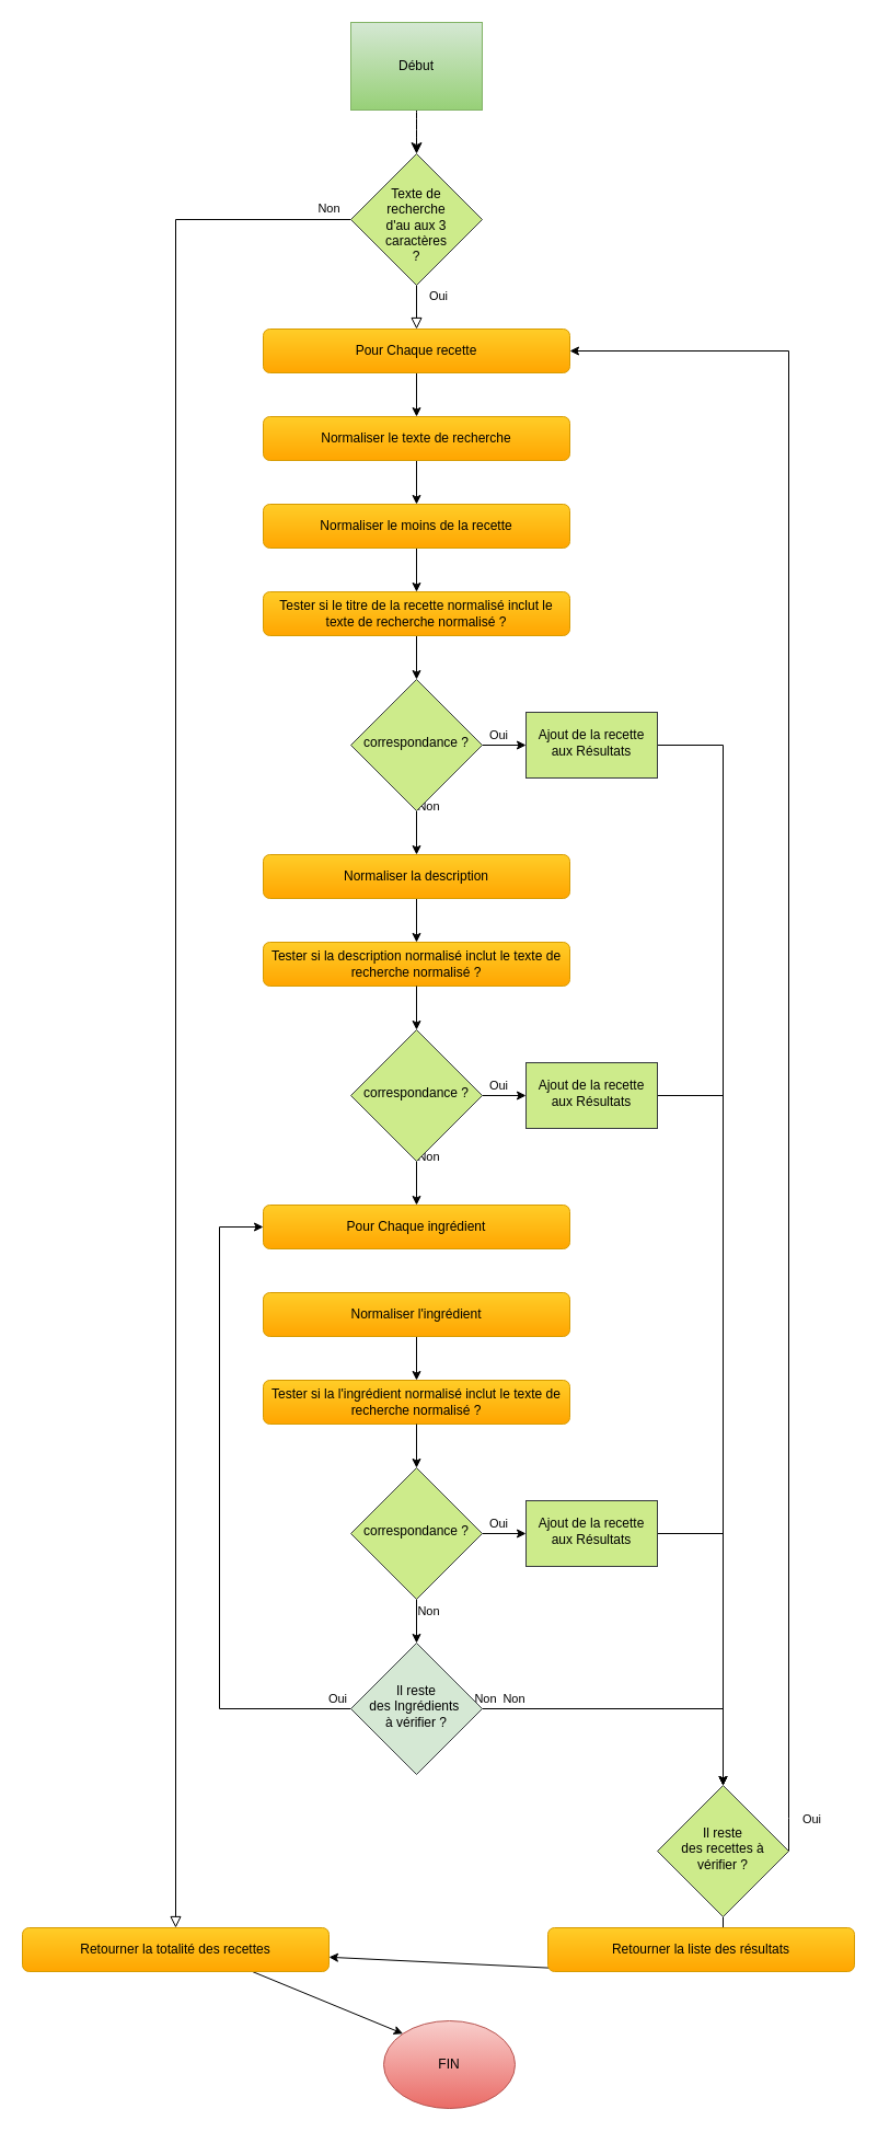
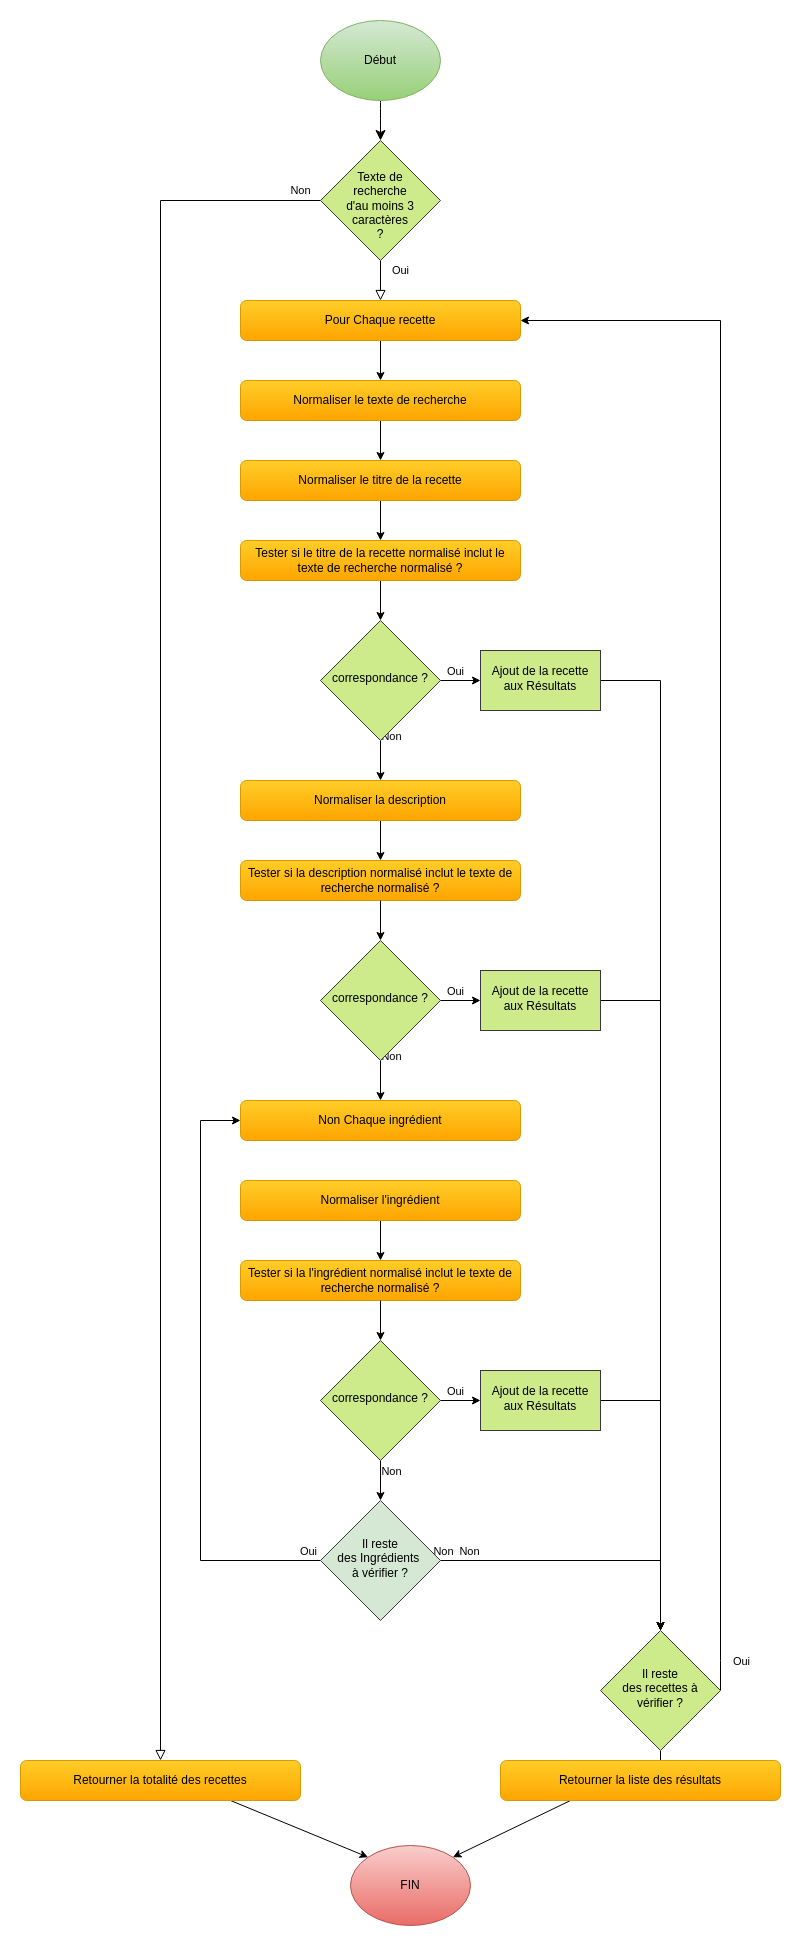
- <mxCell id="9" value="Début" style="whiteSpace=wrap;html=1;fillColor=#d5e8d4;strokeColor=#82b366;gradientColor=#97d077;rounded=0;" parent="1" vertex="1"><mxGeometry x="320" y="20" width="120" height="80" as="geometry" /></mxCell>
+ <mxCell id="9" value="Début" style="ellipse;whiteSpace=wrap;html=1;fillColor=#d5e8d4;strokeColor=#82b366;gradientColor=#97d077;" parent="1" vertex="1"><mxGeometry x="320" y="20" width="120" height="80" as="geometry" /></mxCell>
- <mxCell id="4" value="&lt;div&gt;&lt;br&gt;&lt;/div&gt;&lt;div&gt;Texte de&lt;/div&gt;recherche&lt;br&gt;d'au aux 3 &lt;br&gt;caractères &lt;br&gt;?" style="rhombus;whiteSpace=wrap;html=1;shadow=0;fontFamily=Helvetica;fontSize=12;align=center;strokeWidth=1;spacing=6;spacingTop=-4;fillColor=#cdeb8b;strokeColor=#36393d;" parent="1" vertex="1"><mxGeometry x="320" y="140" width="120" height="120" as="geometry" /></mxCell>
+ <mxCell id="4" value="&lt;div&gt;&lt;br&gt;&lt;/div&gt;&lt;div&gt;Texte de&lt;/div&gt;recherche&lt;br&gt;d'au moins 3 &lt;br&gt;caractères &lt;br&gt;?" style="rhombus;whiteSpace=wrap;html=1;shadow=0;fontFamily=Helvetica;fontSize=12;align=center;strokeWidth=1;spacing=6;spacingTop=-4;fillColor=#cdeb8b;strokeColor=#36393d;" parent="1" vertex="1"><mxGeometry x="320" y="140" width="120" height="120" as="geometry" /></mxCell>
- <mxCell id="13" value="Normaliser le moins de la recette" style="rounded=1;whiteSpace=wrap;html=1;fontSize=12;glass=0;strokeWidth=1;shadow=0;fillColor=#ffcd28;gradientColor=#ffa500;strokeColor=#d79b00;" vertex="1" parent="1"><mxGeometry x="240" y="460" width="280" height="40" as="geometry" /></mxCell>
+ <mxCell id="13" value="Normaliser le titre de la recette" style="rounded=1;whiteSpace=wrap;html=1;fontSize=12;glass=0;strokeWidth=1;shadow=0;fillColor=#ffcd28;gradientColor=#ffa500;strokeColor=#d79b00;" vertex="1" parent="1"><mxGeometry x="240" y="460" width="280" height="40" as="geometry" /></mxCell>
- <mxCell id="39" value="Pour Chaque ingrédient" style="rounded=1;whiteSpace=wrap;html=1;fontSize=12;glass=0;strokeWidth=1;shadow=0;fillColor=#ffcd28;gradientColor=#ffa500;strokeColor=#d79b00;" vertex="1" parent="1"><mxGeometry x="240" y="1100" width="280" height="40" as="geometry" /></mxCell>
+ <mxCell id="39" value="Non Chaque ingrédient" style="rounded=1;whiteSpace=wrap;html=1;fontSize=12;glass=0;strokeWidth=1;shadow=0;fillColor=#ffcd28;gradientColor=#ffa500;strokeColor=#d79b00;" vertex="1" parent="1"><mxGeometry x="240" y="1100" width="280" height="40" as="geometry" /></mxCell>
- <mxCell id="57" value="" style="rounded=0;orthogonalLoop=1;jettySize=auto;html=1;exitX=0.25;exitY=1;exitDx=0;exitDy=0;" edge="1" parent="1" source="58" target="60"><mxGeometry relative="1" as="geometry" /></mxCell>
+ <mxCell id="57" value="" style="rounded=0;orthogonalLoop=1;jettySize=auto;html=1;exitX=0.25;exitY=1;exitDx=0;exitDy=0;entryX=1;entryY=0;entryDx=0;entryDy=0;" edge="1" parent="1" source="58" target="7"><mxGeometry relative="1" as="geometry" /></mxCell>
